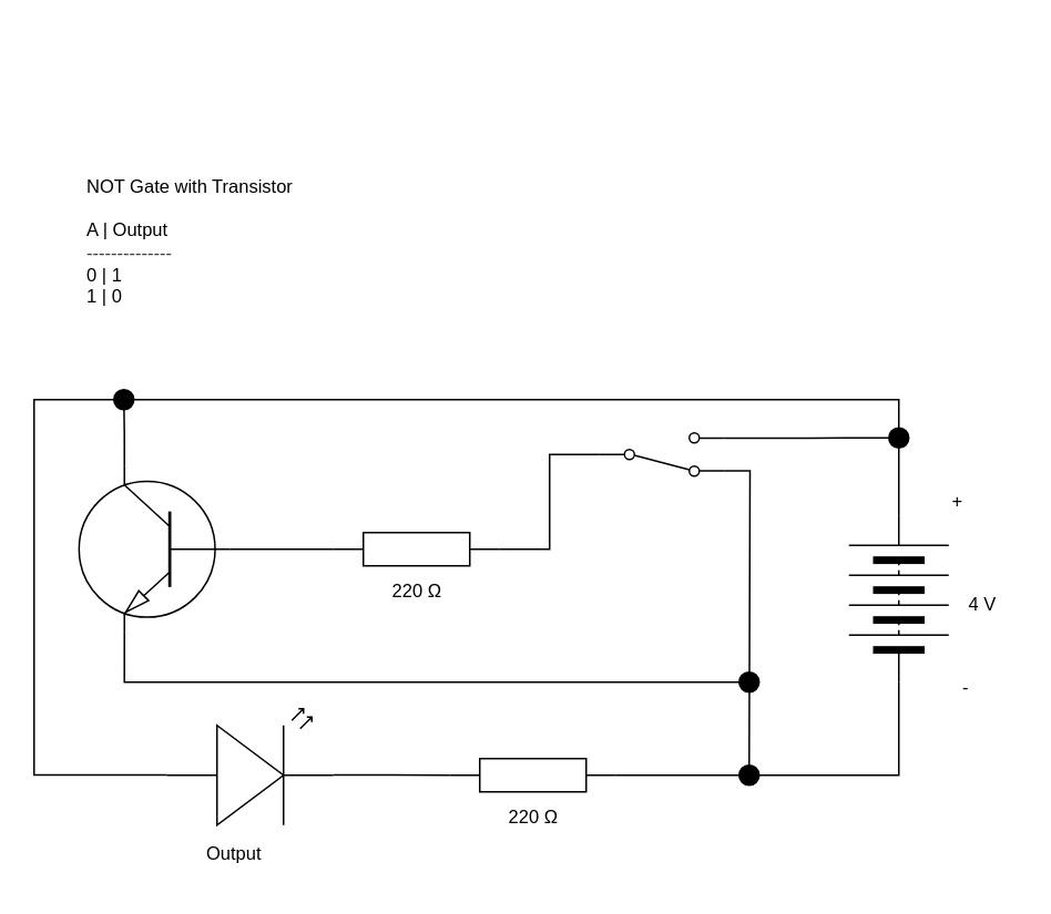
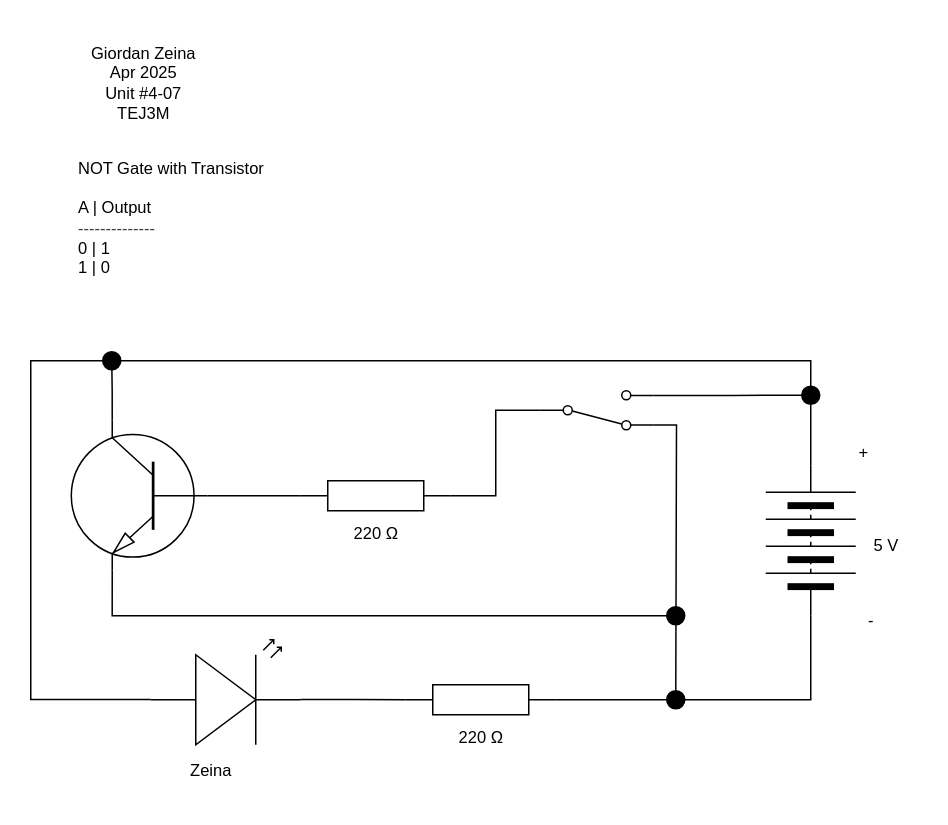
+ <mxCell id="3" value="&lt;div&gt;&lt;font color=&quot;#000000&quot;&gt;Giordan Zeina&lt;/font&gt;&lt;/div&gt;&lt;div&gt;&lt;font color=&quot;#000000&quot;&gt;Apr 2025&lt;/font&gt;&lt;/div&gt;&lt;div&gt;&lt;font color=&quot;#000000&quot;&gt;Unit #4-07&lt;/font&gt;&lt;/div&gt;&lt;div&gt;&lt;font color=&quot;#000000&quot;&gt;TEJ3M&lt;/font&gt;&lt;/div&gt;" style="text;html=1;align=center;verticalAlign=middle;resizable=0;points=[];autosize=1;strokeColor=none;fillColor=none;fontFamily=Helvetica;fontSize=11;fontColor=default;labelBackgroundColor=default;" parent="1" vertex="1"><mxGeometry x="50" y="20" width="90" height="70" as="geometry" /></mxCell>
- <mxCell id="24" value="4 V" style="text;html=1;align=center;verticalAlign=middle;resizable=0;points=[];autosize=1;strokeColor=none;fillColor=none;fontFamily=Helvetica;fontSize=11;fontColor=default;labelBackgroundColor=default;" vertex="1" parent="1"><mxGeometry x="570" y="348" width="40" height="30" as="geometry" /></mxCell>
+ <mxCell id="24" value="5 V" style="text;html=1;align=center;verticalAlign=middle;resizable=0;points=[];autosize=1;strokeColor=none;fillColor=none;fontFamily=Helvetica;fontSize=11;fontColor=default;labelBackgroundColor=default;" vertex="1" parent="1"><mxGeometry x="570" y="348" width="40" height="30" as="geometry" /></mxCell>
- <mxCell id="19" value="Output" style="text;html=1;align=center;verticalAlign=middle;resizable=0;points=[];autosize=1;strokeColor=none;fillColor=none;fontFamily=Helvetica;fontSize=11;fontColor=default;labelBackgroundColor=default;" vertex="1" parent="1"><mxGeometry x="110" y="498" width="60" height="30" as="geometry" /></mxCell>
+ <mxCell id="19" value="Zeina" style="text;html=1;align=center;verticalAlign=middle;resizable=0;points=[];autosize=1;strokeColor=none;fillColor=none;fontFamily=Helvetica;fontSize=11;fontColor=default;labelBackgroundColor=default;" vertex="1" parent="1"><mxGeometry x="110" y="498" width="60" height="30" as="geometry" /></mxCell>
